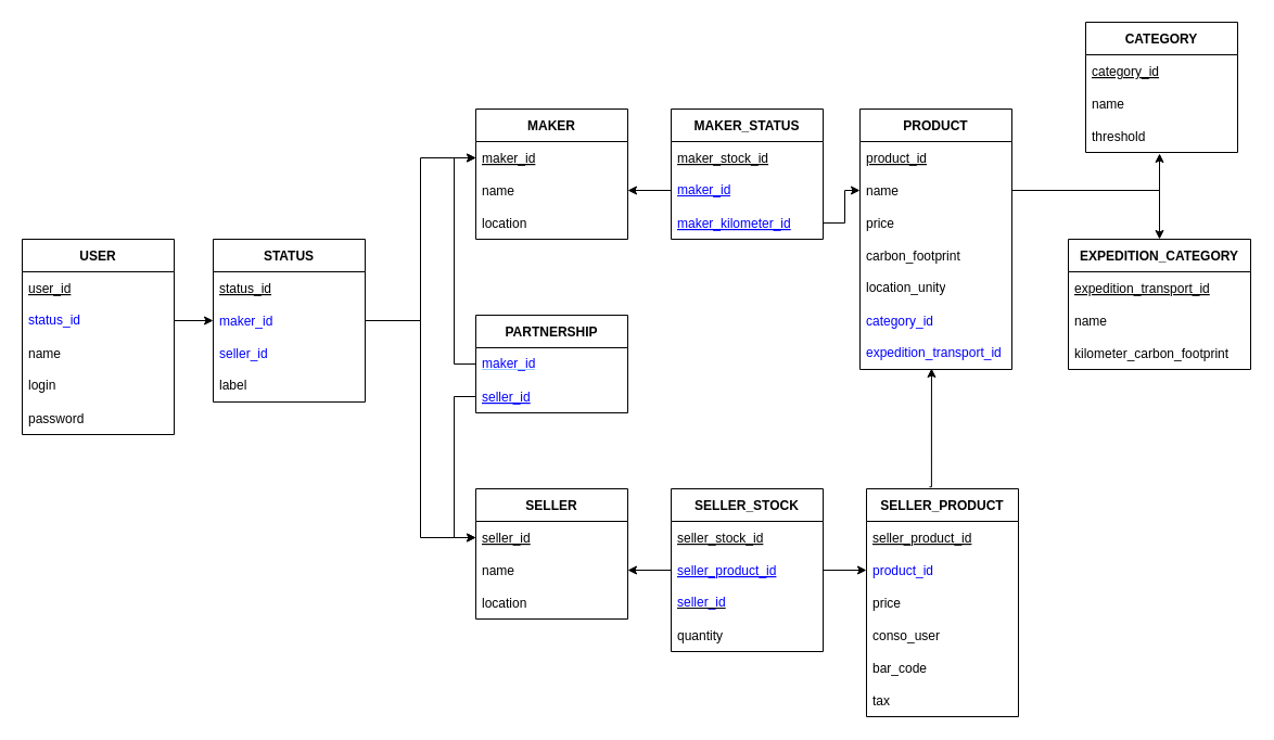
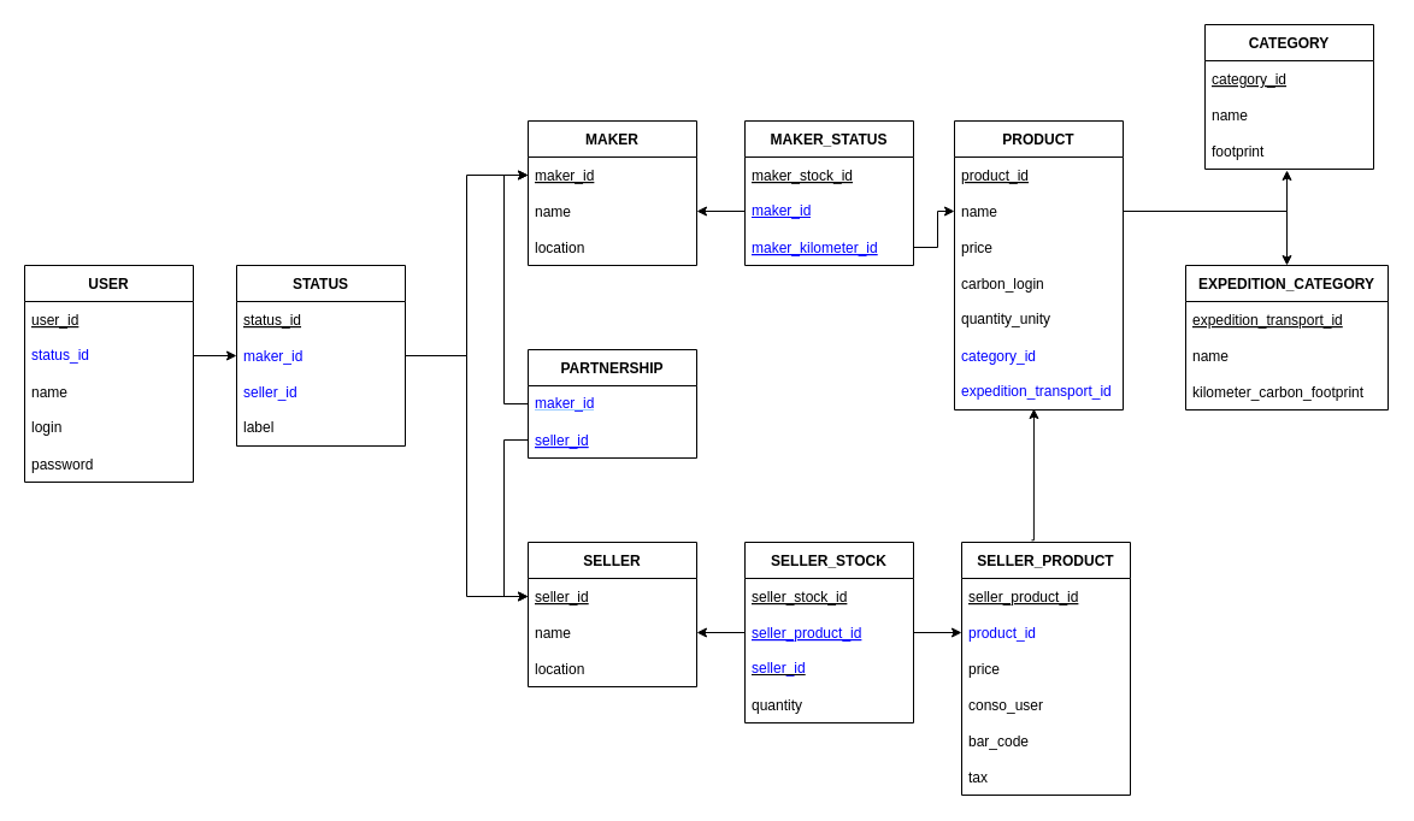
- <mxCell id="29" value="threshold" style="text;strokeColor=none;fillColor=none;align=left;verticalAlign=middle;spacingLeft=4;spacingRight=4;overflow=hidden;points=[[0,0.5],[1,0.5]];portConstraint=eastwest;rotatable=0;" parent="26" vertex="1"><mxGeometry y="90" width="140" height="30" as="geometry" /></mxCell>
+ <mxCell id="29" value="footprint" style="text;strokeColor=none;fillColor=none;align=left;verticalAlign=middle;spacingLeft=4;spacingRight=4;overflow=hidden;points=[[0,0.5],[1,0.5]];portConstraint=eastwest;rotatable=0;" parent="26" vertex="1"><mxGeometry y="90" width="140" height="30" as="geometry" /></mxCell>
- <mxCell id="19" value="carbon_footprint" style="text;strokeColor=none;fillColor=none;align=left;verticalAlign=middle;spacingLeft=4;spacingRight=4;overflow=hidden;points=[[0,0.5],[1,0.5]];portConstraint=eastwest;rotatable=0;" parent="15" vertex="1"><mxGeometry y="120" width="140" height="30" as="geometry" /></mxCell>
+ <mxCell id="19" value="carbon_login" style="text;strokeColor=none;fillColor=none;align=left;verticalAlign=middle;spacingLeft=4;spacingRight=4;overflow=hidden;points=[[0,0.5],[1,0.5]];portConstraint=eastwest;rotatable=0;" parent="15" vertex="1"><mxGeometry y="120" width="140" height="30" as="geometry" /></mxCell>
- <mxCell id="20" value="&lt;font color=&quot;#000000&quot;&gt;location_unity&lt;/font&gt;" style="text;strokeColor=none;fillColor=none;align=left;verticalAlign=middle;spacingLeft=4;spacingRight=4;overflow=hidden;points=[[0,0.5],[1,0.5]];portConstraint=eastwest;rotatable=0;whiteSpace=wrap;html=1;fontColor=#0000FF;" parent="15" vertex="1"><mxGeometry y="150" width="140" height="30" as="geometry" /></mxCell>
+ <mxCell id="20" value="&lt;font color=&quot;#000000&quot;&gt;quantity_unity&lt;/font&gt;" style="text;strokeColor=none;fillColor=none;align=left;verticalAlign=middle;spacingLeft=4;spacingRight=4;overflow=hidden;points=[[0,0.5],[1,0.5]];portConstraint=eastwest;rotatable=0;whiteSpace=wrap;html=1;fontColor=#0000FF;" parent="15" vertex="1"><mxGeometry y="150" width="140" height="30" as="geometry" /></mxCell>
